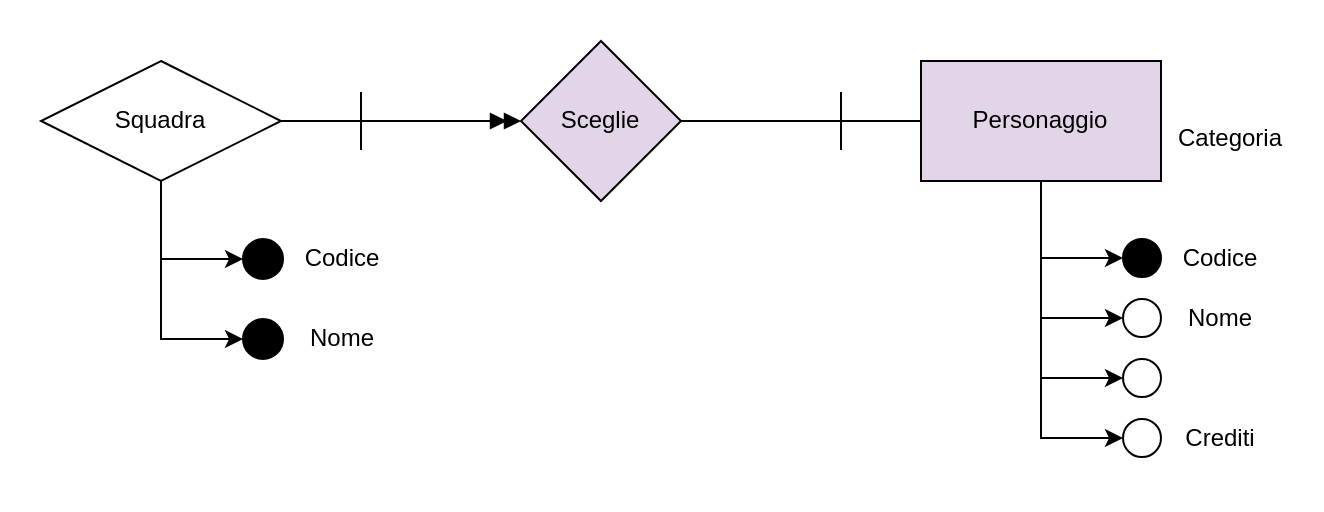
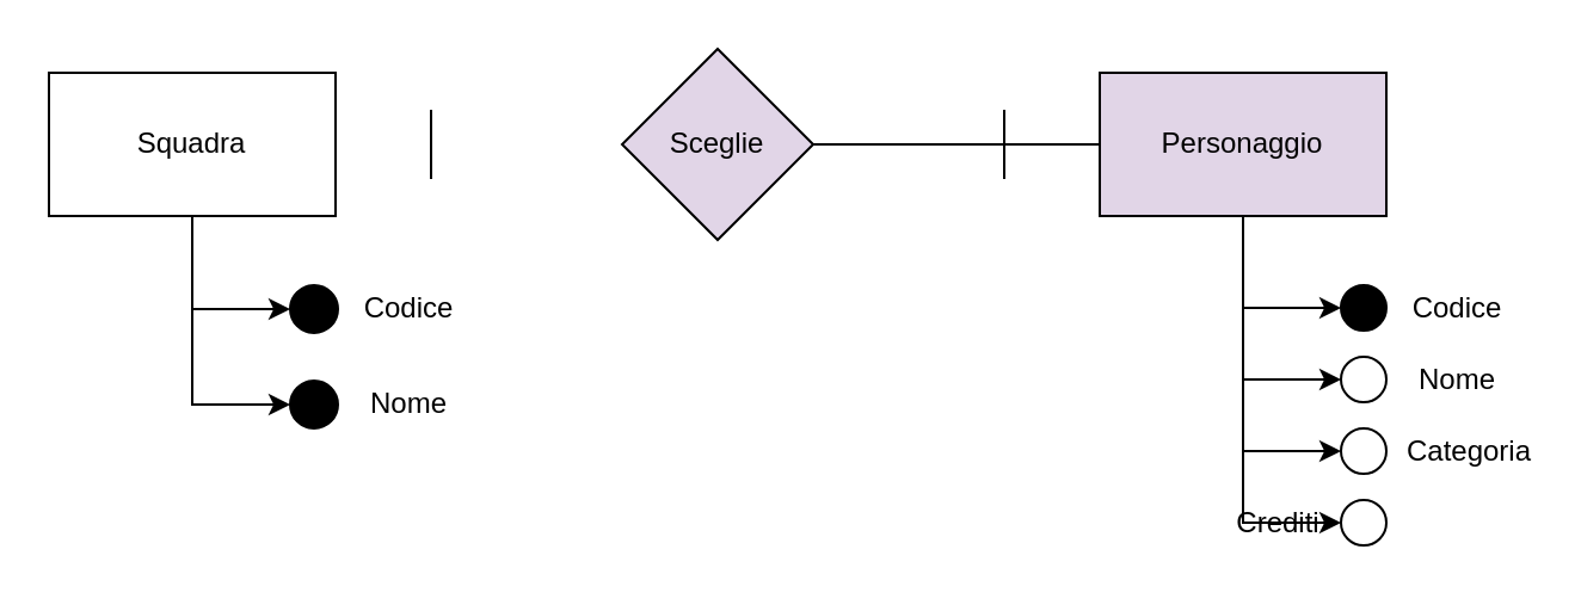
- <mxCell id="5" value="Squadra" style="rhombus;whiteSpace=wrap;html=1;" parent="1" vertex="1"><mxGeometry x="20" y="30" width="120" height="60" as="geometry" /></mxCell>
+ <mxCell id="5" value="Squadra" style="rounded=0;whiteSpace=wrap;html=1;" parent="1" vertex="1"><mxGeometry x="20" y="30" width="120" height="60" as="geometry" /></mxCell>
- <mxCell id="2" style="edgeStyle=orthogonalEdgeStyle;rounded=0;orthogonalLoop=1;jettySize=auto;html=1;entryX=0;entryY=0.5;entryDx=0;entryDy=0;endArrow=doubleBlock;endFill=1;" parent="1" source="5" target="12" edge="1"><mxGeometry relative="1" as="geometry" /></mxCell>
- <mxCell id="19" value="Categoria" style="text;html=1;align=center;verticalAlign=middle;whiteSpace=wrap;rounded=0;" parent="1" vertex="1"><mxGeometry x="590" y="53.5" width="50" height="30" as="geometry" /></mxCell>
+ <mxCell id="19" value="Categoria" style="text;html=1;align=center;verticalAlign=middle;whiteSpace=wrap;rounded=0;" parent="1" vertex="1"><mxGeometry x="590" y="173.5" width="50" height="30" as="geometry" /></mxCell>
- <mxCell id="21" value="Crediti" style="text;html=1;align=center;verticalAlign=middle;whiteSpace=wrap;rounded=0;" parent="1" vertex="1"><mxGeometry x="590" y="203.5" width="40" height="30" as="geometry" /></mxCell>
+ <mxCell id="21" value="Crediti" style="text;html=1;align=center;verticalAlign=middle;whiteSpace=wrap;rounded=0;" parent="1" vertex="1"><mxGeometry x="515" y="203.5" width="40" height="30" as="geometry" /></mxCell>
